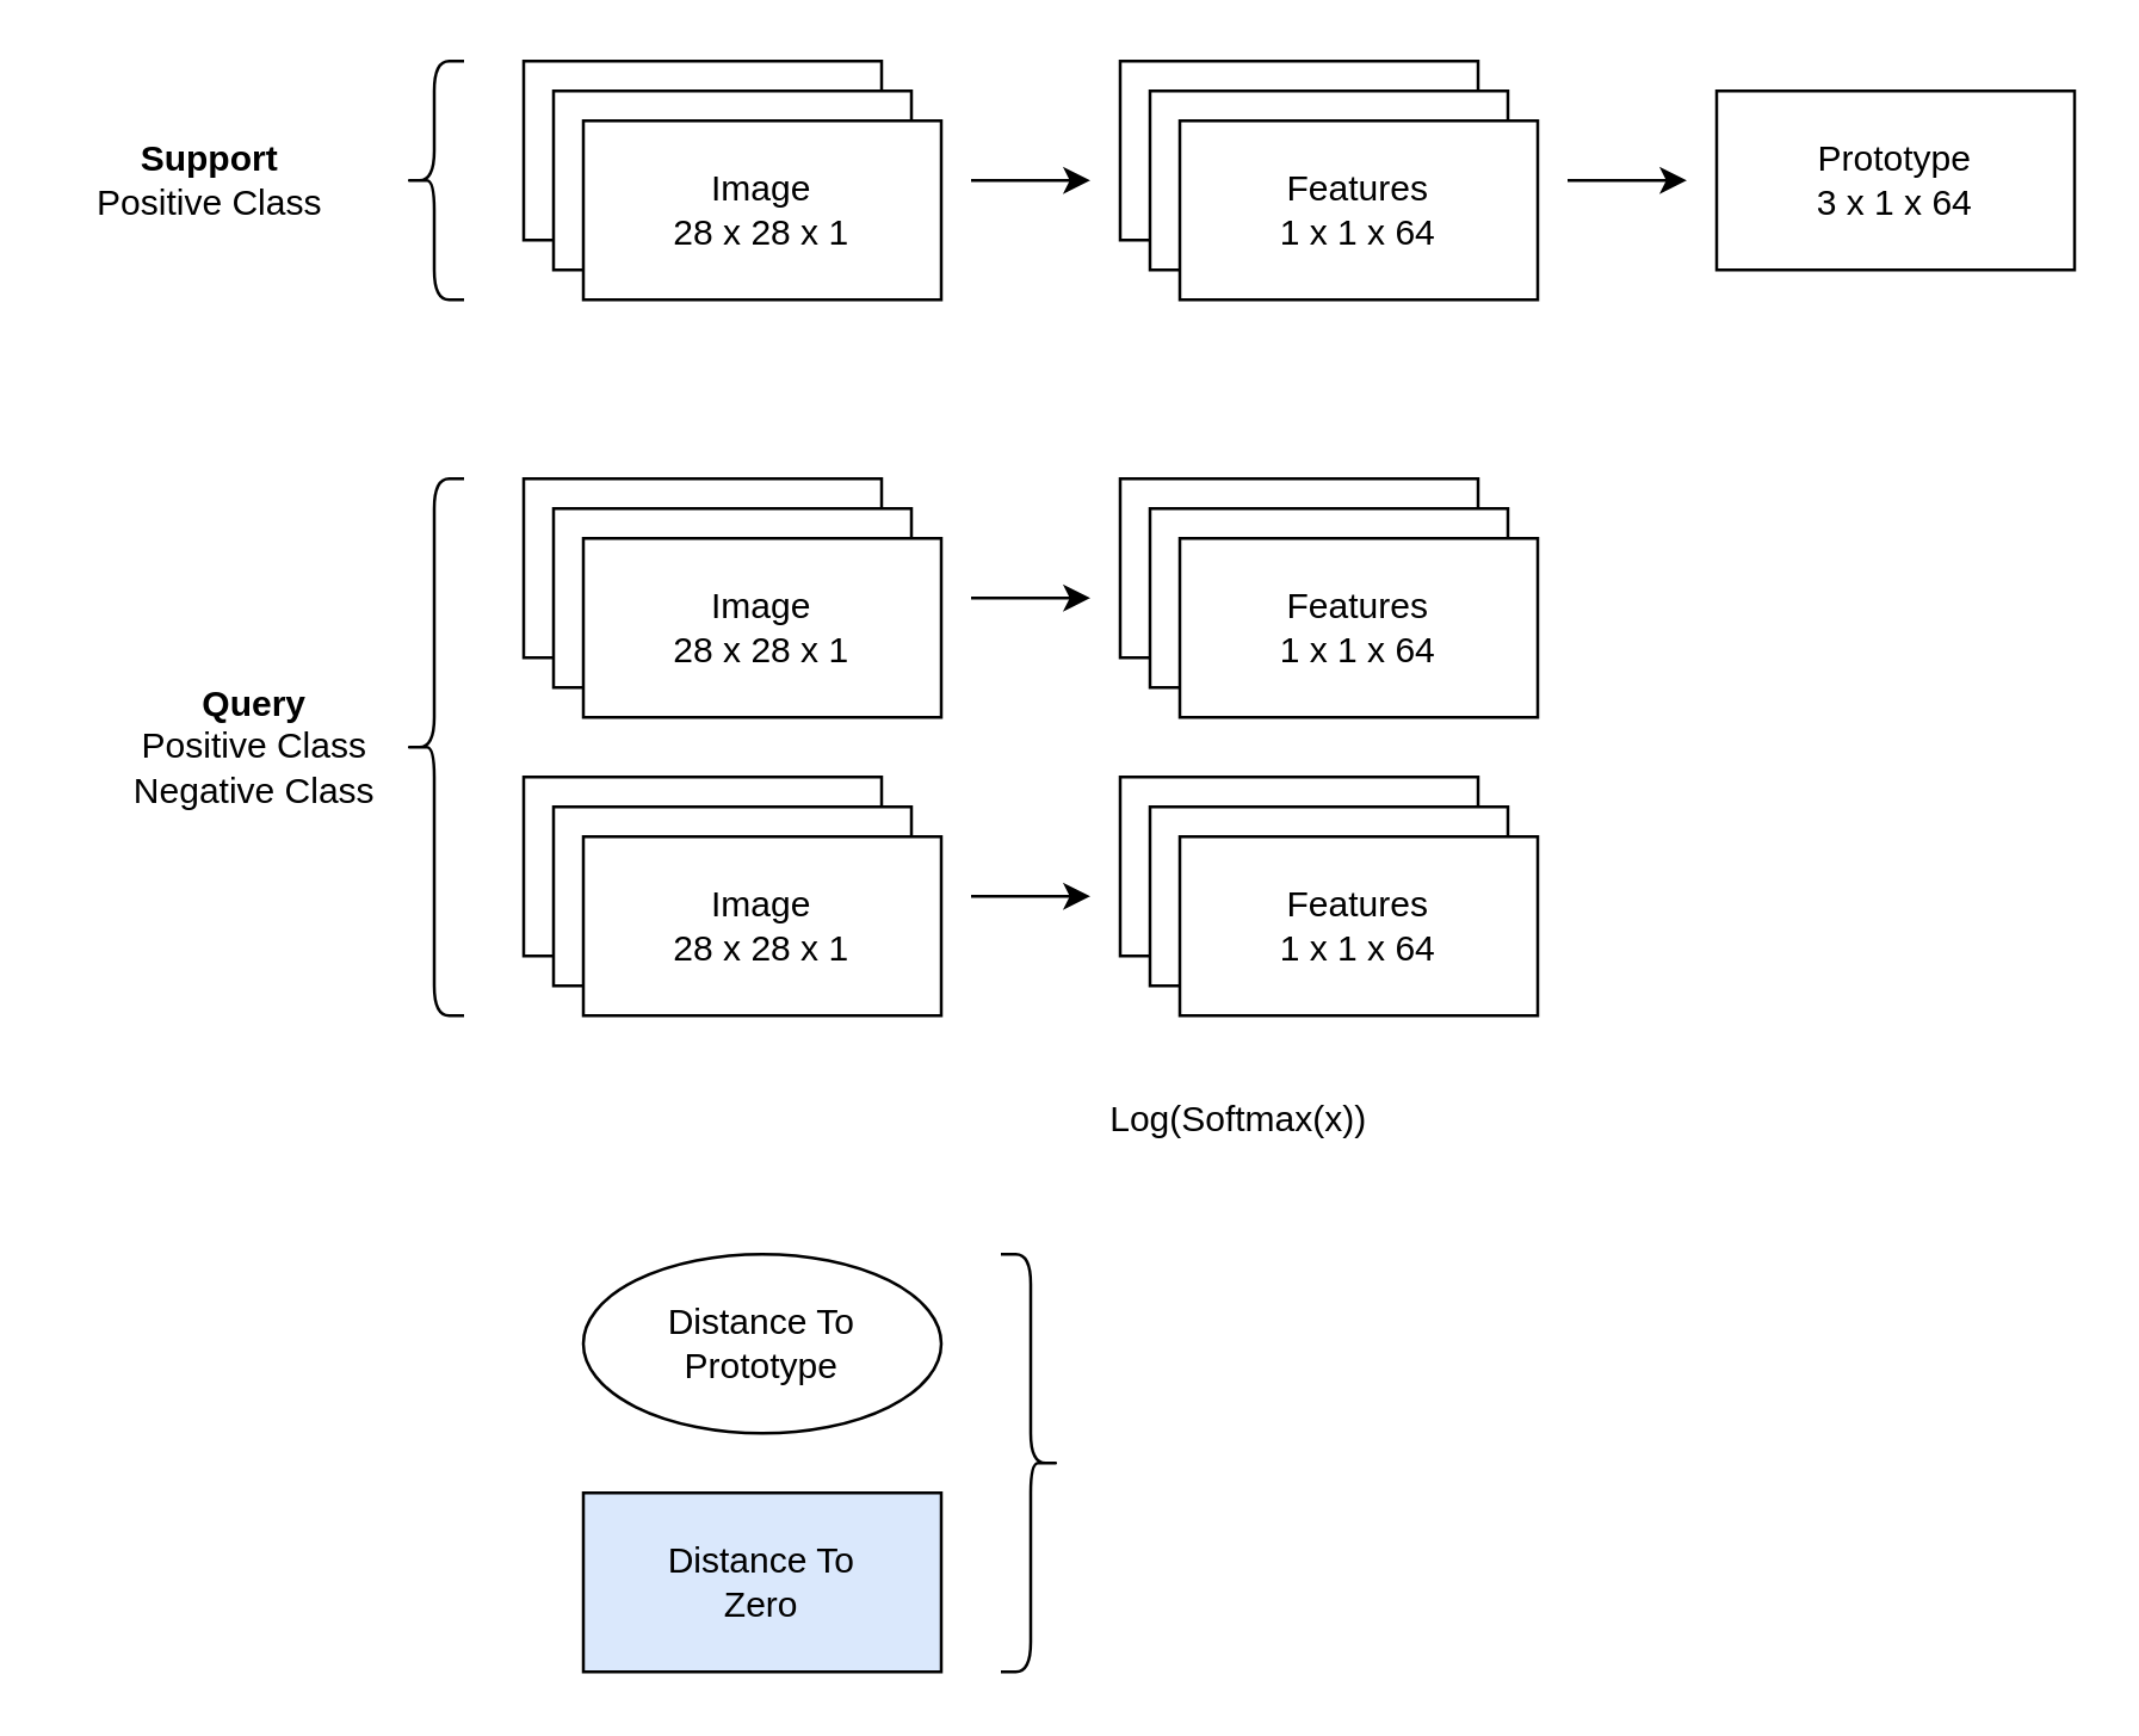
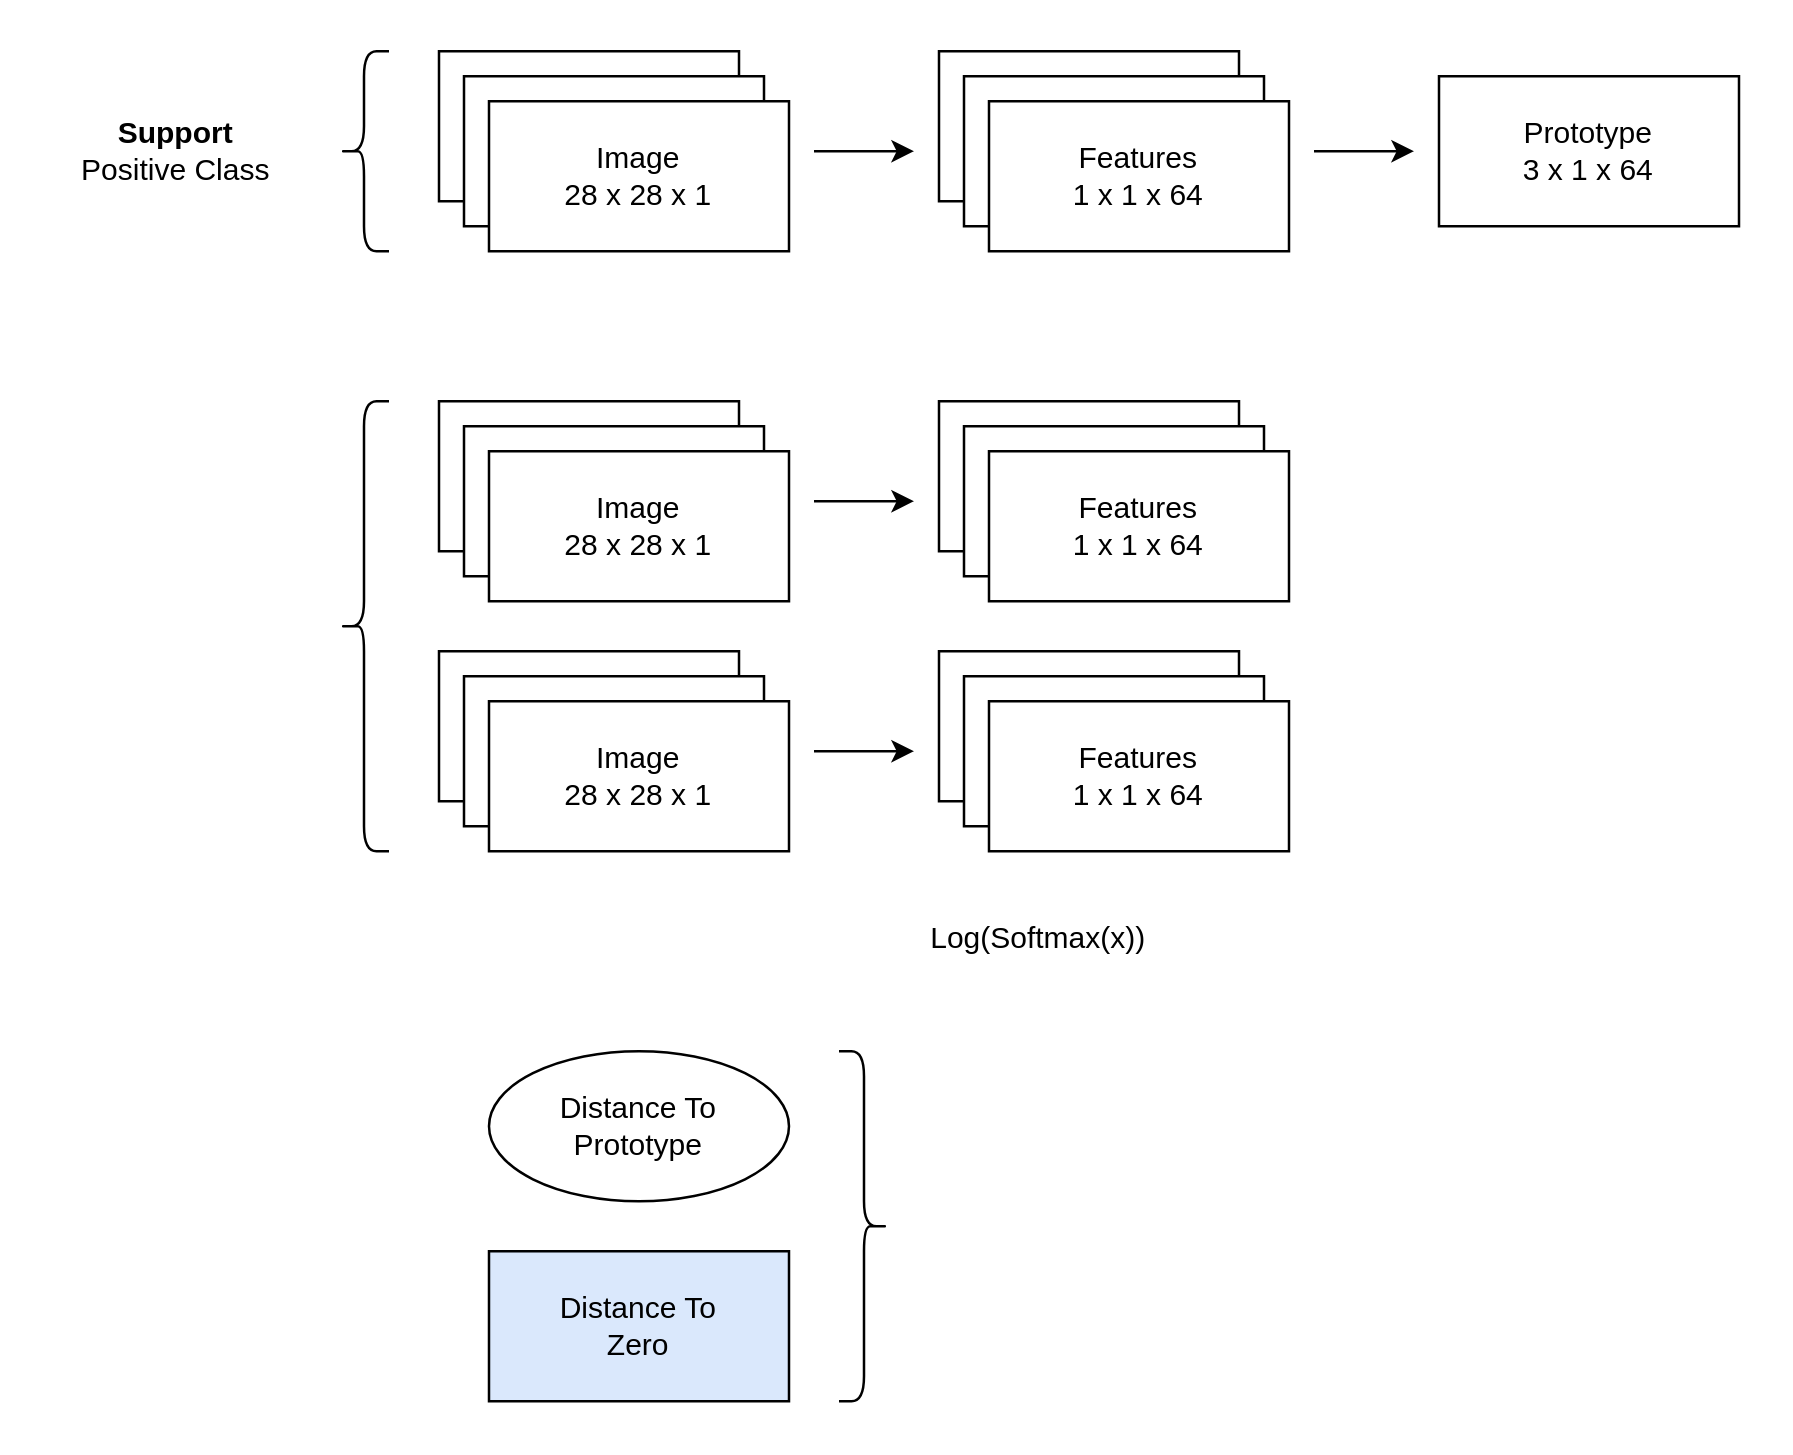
- <mxCell id="17" value="&lt;b&gt;Query&lt;/b&gt;&lt;br&gt;Positive Class&lt;br&gt;Negative Class" style="text;html=1;strokeColor=none;fillColor=none;align=center;verticalAlign=middle;whiteSpace=wrap;rounded=0;" vertex="1" parent="1"><mxGeometry x="35" y="220" width="100" height="60" as="geometry" /></mxCell>
